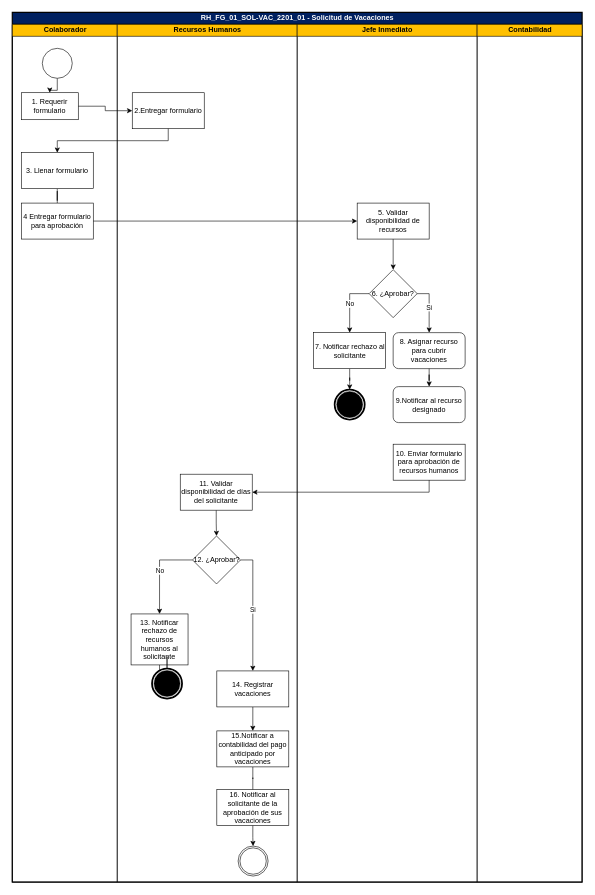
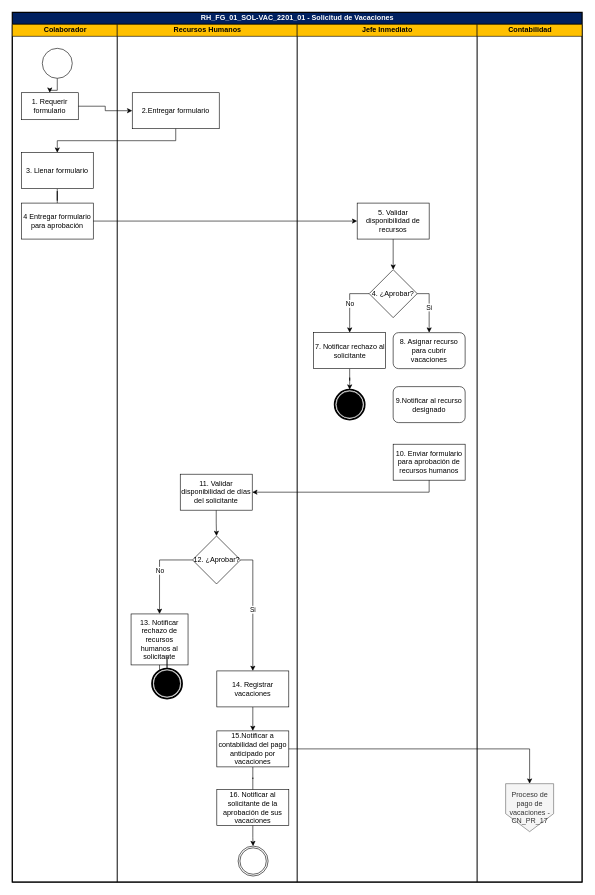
- <mxCell id="11" value="2.Entregar formulario" style="whiteSpace=wrap;html=1;" parent="10" vertex="1"><mxGeometry x="25" y="114" width="120" height="60" as="geometry" /></mxCell>
+ <mxCell id="11" value="2.Entregar formulario" style="whiteSpace=wrap;html=1;" parent="10" vertex="1"><mxGeometry x="25" y="114" width="145" height="60" as="geometry" /></mxCell>
- <mxCell id="33" value="6. ¿Aprobar?" style="rhombus;whiteSpace=wrap;html=1;" parent="28" vertex="1"><mxGeometry x="120" y="409" width="80" height="80" as="geometry" /></mxCell>
+ <mxCell id="33" value="4. ¿Aprobar?" style="rhombus;whiteSpace=wrap;html=1;" parent="28" vertex="1"><mxGeometry x="120" y="409" width="80" height="80" as="geometry" /></mxCell>
- <mxCell id="39" value="" style="edgeStyle=orthogonalEdgeStyle;rounded=0;orthogonalLoop=1;jettySize=auto;html=1;" parent="28" source="36" target="38" edge="1"><mxGeometry relative="1" as="geometry" /></mxCell>
+ <mxCell id="47" style="edgeStyle=orthogonalEdgeStyle;rounded=0;orthogonalLoop=1;jettySize=auto;html=1;exitX=1;exitY=0.5;exitDx=0;exitDy=0;" parent="2" source="22" target="46" edge="1"><mxGeometry relative="1" as="geometry" /></mxCell>
+ <mxCell id="46" value="Proceso de pago de vacaciones - CN_PR_17" style="shape=offPageConnector;whiteSpace=wrap;html=1;fillColor=#f5f5f5;strokeColor=#666666;fontColor=#333333;" parent="45" vertex="1"><mxGeometry x="47.5" y="1266" width="80" height="80" as="geometry" /></mxCell>
